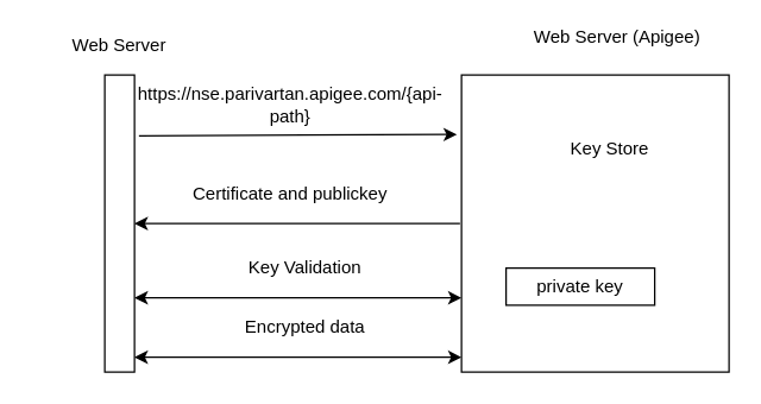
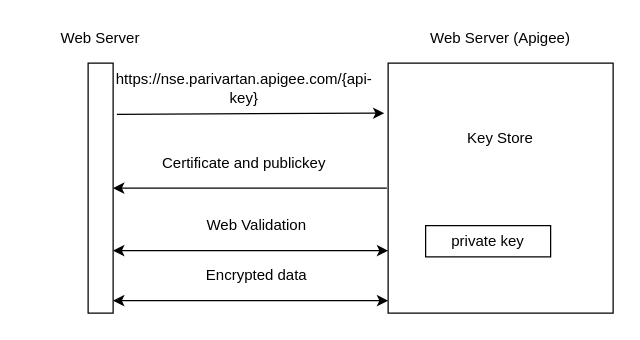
- <mxCell id="5" value="Web Server (Apigee)" style="text;html=1;strokeColor=none;fillColor=none;align=center;verticalAlign=middle;whiteSpace=wrap;rounded=0;" vertex="1" parent="1"><mxGeometry x="355" y="15" width="120" height="20" as="geometry" /></mxCell>
+ <mxCell id="5" value="Web Server (Apigee)" style="text;html=1;strokeColor=none;fillColor=none;align=center;verticalAlign=middle;whiteSpace=wrap;rounded=0;" vertex="1" parent="1"><mxGeometry x="340" y="20" width="120" height="20" as="geometry" /></mxCell>
- <mxCell id="9" value="https://nse.parivartan.apigee.com/{api-path}" style="text;html=1;strokeColor=none;fillColor=none;align=center;verticalAlign=middle;whiteSpace=wrap;rounded=0;" vertex="1" parent="1"><mxGeometry x="90" y="60" width="210" height="20" as="geometry" /></mxCell>
+ <mxCell id="9" value="https://nse.parivartan.apigee.com/{api-key}" style="text;html=1;strokeColor=none;fillColor=none;align=center;verticalAlign=middle;whiteSpace=wrap;rounded=0;" vertex="1" parent="1"><mxGeometry x="90" y="60" width="210" height="20" as="geometry" /></mxCell>
- <mxCell id="6" value="Key Store" style="text;html=1;strokeColor=none;fillColor=none;align=center;verticalAlign=middle;whiteSpace=wrap;rounded=0;" vertex="1" parent="1"><mxGeometry x="350" y="90" width="120" height="20" as="geometry" /></mxCell>
+ <mxCell id="6" value="Key Store" style="text;html=1;strokeColor=none;fillColor=none;align=center;verticalAlign=middle;whiteSpace=wrap;rounded=0;" vertex="1" parent="1"><mxGeometry x="340" y="100" width="120" height="20" as="geometry" /></mxCell>
- <mxCell id="13" value="Key Validation" style="text;html=1;strokeColor=none;fillColor=none;align=center;verticalAlign=middle;whiteSpace=wrap;rounded=0;" vertex="1" parent="1"><mxGeometry x="100" y="170" width="210" height="20" as="geometry" /></mxCell>
+ <mxCell id="13" value="Web Validation" style="text;html=1;strokeColor=none;fillColor=none;align=center;verticalAlign=middle;whiteSpace=wrap;rounded=0;" vertex="1" parent="1"><mxGeometry x="100" y="170" width="210" height="20" as="geometry" /></mxCell>
